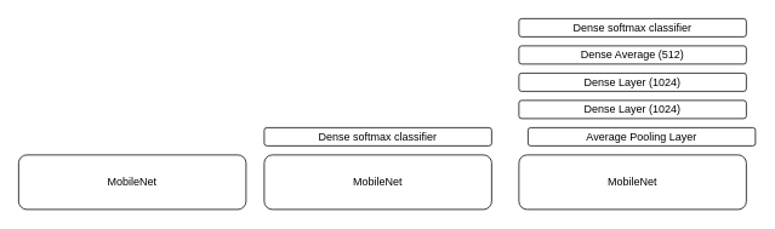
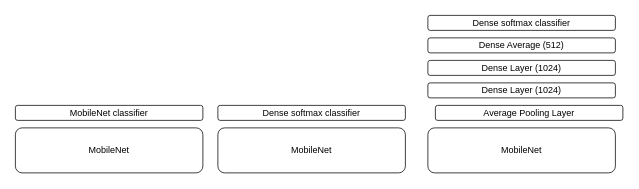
+ <mxCell id="3" value="MobileNet classifier" style="rounded=1;whiteSpace=wrap;html=1;" parent="1" vertex="1"><mxGeometry x="20" y="140" width="250" height="20" as="geometry" /></mxCell>
